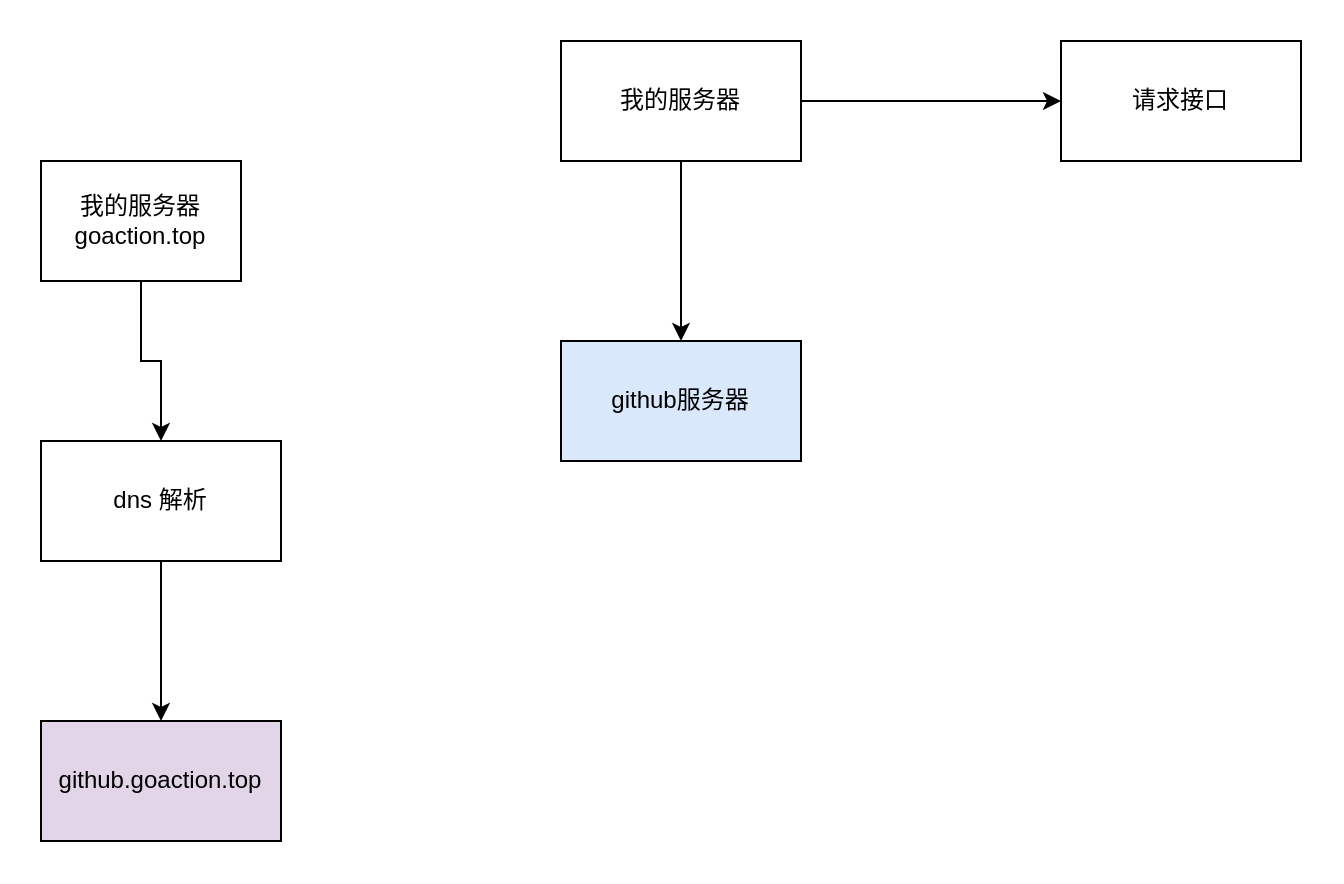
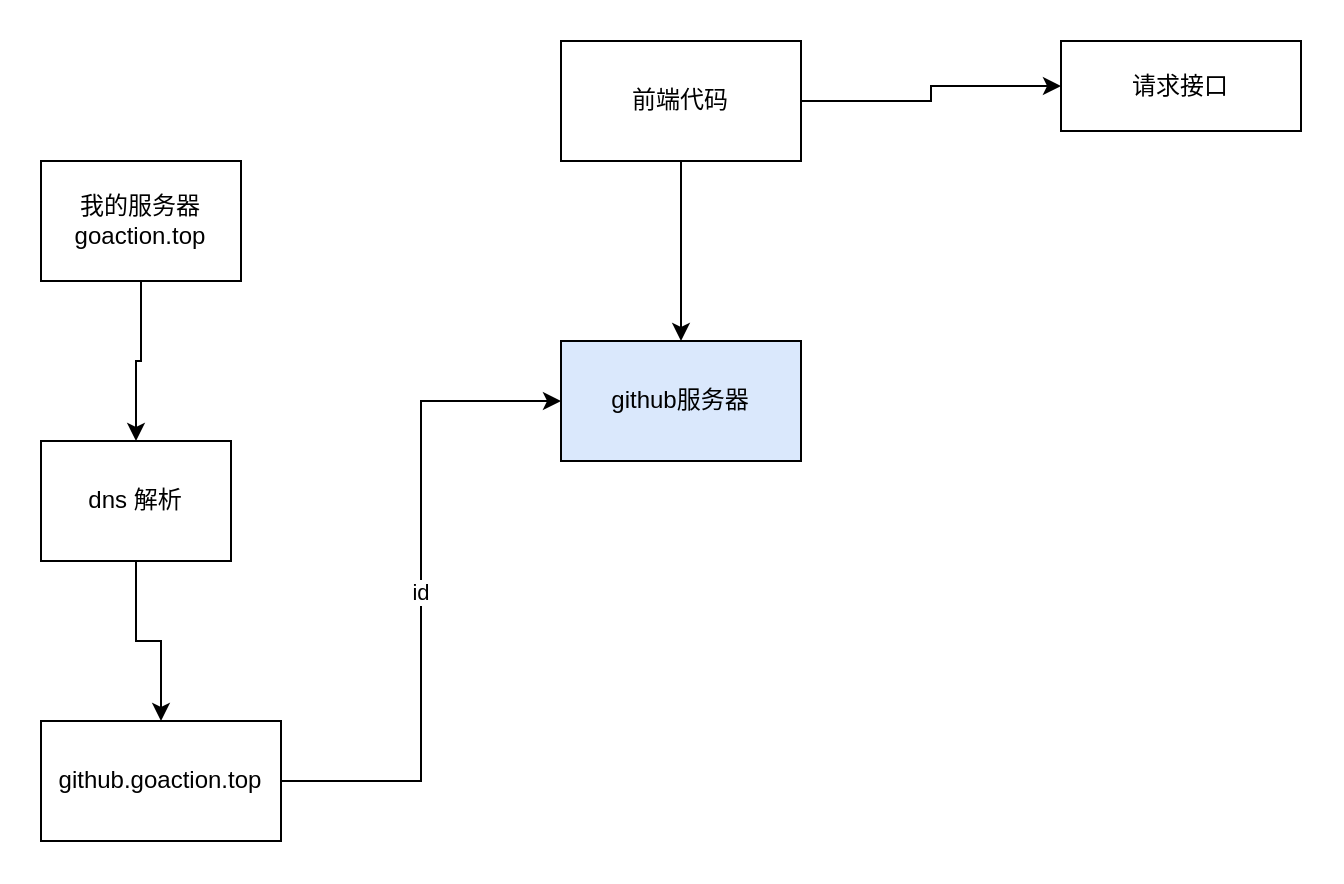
- <mxCell id="12" value="我的服务器" style="rounded=0;whiteSpace=wrap;html=1;" vertex="1" parent="1"><mxGeometry x="280" y="20" width="120" height="60" as="geometry" /></mxCell>
+ <mxCell id="12" value="前端代码" style="rounded=0;whiteSpace=wrap;html=1;" vertex="1" parent="1"><mxGeometry x="280" y="20" width="120" height="60" as="geometry" /></mxCell>
- <mxCell id="13" value="请求接口" style="rounded=0;whiteSpace=wrap;html=1;" vertex="1" parent="1"><mxGeometry x="530" y="20" width="120" height="60" as="geometry" /></mxCell>
+ <mxCell id="13" value="请求接口" style="rounded=0;whiteSpace=wrap;html=1;" vertex="1" parent="1"><mxGeometry x="530" y="20" width="120" height="45" as="geometry" /></mxCell>
- <mxCell id="6" value="dns 解析" style="rounded=0;whiteSpace=wrap;html=1;" vertex="1" parent="1"><mxGeometry x="20" y="220" width="120" height="60" as="geometry" /></mxCell>
+ <mxCell id="6" value="dns 解析" style="rounded=0;whiteSpace=wrap;html=1;" vertex="1" parent="1"><mxGeometry x="20" y="220" width="95" height="60" as="geometry" /></mxCell>
+ <mxCell id="7" value="" style="edgeStyle=orthogonalEdgeStyle;rounded=0;orthogonalLoop=1;jettySize=auto;html=1;entryX=0;entryY=0.5;entryDx=0;entryDy=0;" edge="1" parent="1" source="9" target="4"><mxGeometry relative="1" as="geometry"><mxPoint x="240" y="390" as="targetPoint" /></mxGeometry></mxCell>
+ <mxCell id="8" value="id" style="edgeLabel;html=1;align=center;verticalAlign=middle;resizable=0;points=[];" vertex="1" connectable="0" parent="7"><mxGeometry y="1" relative="1" as="geometry"><mxPoint as="offset" /></mxGeometry></mxCell>
- <mxCell id="9" value="github.goaction.top" style="whiteSpace=wrap;html=1;rounded=0;fillColor=#e1d5e7;" vertex="1" parent="1"><mxGeometry x="20" y="360" width="120" height="60" as="geometry" /></mxCell>
+ <mxCell id="9" value="github.goaction.top" style="whiteSpace=wrap;html=1;rounded=0;" vertex="1" parent="1"><mxGeometry x="20" y="360" width="120" height="60" as="geometry" /></mxCell>
